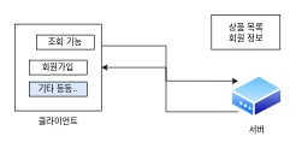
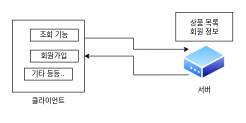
- <mxCell id="4" value="회원가입" style="rounded=0;whiteSpace=wrap;html=1;" vertex="1" parent="1"><mxGeometry x="40" y="83" width="80" height="20" as="geometry" /></mxCell>
+ <mxCell id="4" value="회원가입" style="rounded=0;whiteSpace=wrap;html=1;" vertex="1" parent="1"><mxGeometry x="50" y="83" width="80" height="20" as="geometry" /></mxCell>
- <mxCell id="5" value="기타 등등.." style="rounded=0;whiteSpace=wrap;html=1;fillColor=#dae8fc;" vertex="1" parent="1"><mxGeometry x="40" y="113" width="80" height="20" as="geometry" /></mxCell>
+ <mxCell id="5" value="기타 등등.." style="rounded=0;whiteSpace=wrap;html=1;" vertex="1" parent="1"><mxGeometry x="40" y="113" width="80" height="20" as="geometry" /></mxCell>
- <mxCell id="9" value="서버" style="aspect=fixed;perimeter=ellipsePerimeter;html=1;align=center;shadow=0;dashed=0;spacingTop=3;image;image=img/lib/active_directory/modem.svg;" vertex="1" parent="1"><mxGeometry x="318.86" y="103" width="72.29" height="60" as="geometry" /></mxCell>
+ <mxCell id="9" value="서버" style="aspect=fixed;perimeter=ellipsePerimeter;html=1;align=center;shadow=0;dashed=0;spacingTop=3;image;image=img/lib/active_directory/modem.svg;" vertex="1" parent="1"><mxGeometry x="303.86" y="73" width="72.29" height="60" as="geometry" /></mxCell>
